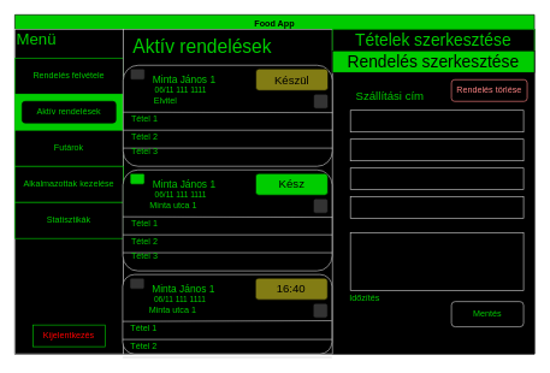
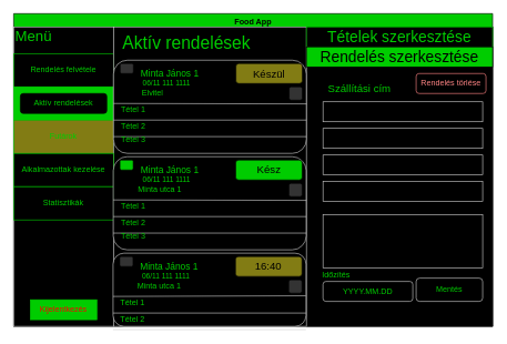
- <mxCell id="8" value="&lt;div&gt;&lt;font color=&quot;#00cc00&quot;&gt;Futárok&lt;br&gt;&lt;/font&gt;&lt;/div&gt;" style="rounded=0;whiteSpace=wrap;html=1;fillColor=#000000;strokeColor=#00CC00;" parent="1" vertex="1"><mxGeometry y="180" width="150" height="50" as="geometry" x="20" /></mxCell>
+ <mxCell id="8" value="&lt;div&gt;&lt;font color=&quot;#00cc00&quot;&gt;Futárok&lt;br&gt;&lt;/font&gt;&lt;/div&gt;" style="rounded=0;whiteSpace=wrap;html=1;fillColor=#827c14;strokeColor=#00CC00;" parent="1" vertex="1"><mxGeometry y="180" width="150" height="50" as="geometry" x="20" /></mxCell>
+ <mxCell id="63" value="&lt;font color=&quot;#00cc00&quot;&gt;YYYY.MM.DD&lt;/font&gt;" style="rounded=1;whiteSpace=wrap;html=1;fillColor=#000000;strokeColor=#CFCFCF;" parent="1" vertex="1"><mxGeometry x="485" y="422.5" width="135" height="30" as="geometry" /></mxCell>
- <mxCell id="9" value="&lt;font color=&quot;#ff0000&quot;&gt;Kijelentkezés&lt;/font&gt;" style="rounded=0;whiteSpace=wrap;html=1;fillColor=#000000;strokeColor=#00CC00;" parent="1" vertex="1"><mxGeometry x="45" y="450" width="100" height="30" as="geometry" /></mxCell>
+ <mxCell id="9" value="&lt;font color=&quot;#ff0000&quot;&gt;Kijelentkezés&lt;/font&gt;" style="rounded=0;whiteSpace=wrap;html=1;fillColor=#00cc00;strokeColor=#00CC00;" parent="1" vertex="1"><mxGeometry x="45" y="450" width="100" height="30" as="geometry" /></mxCell>
